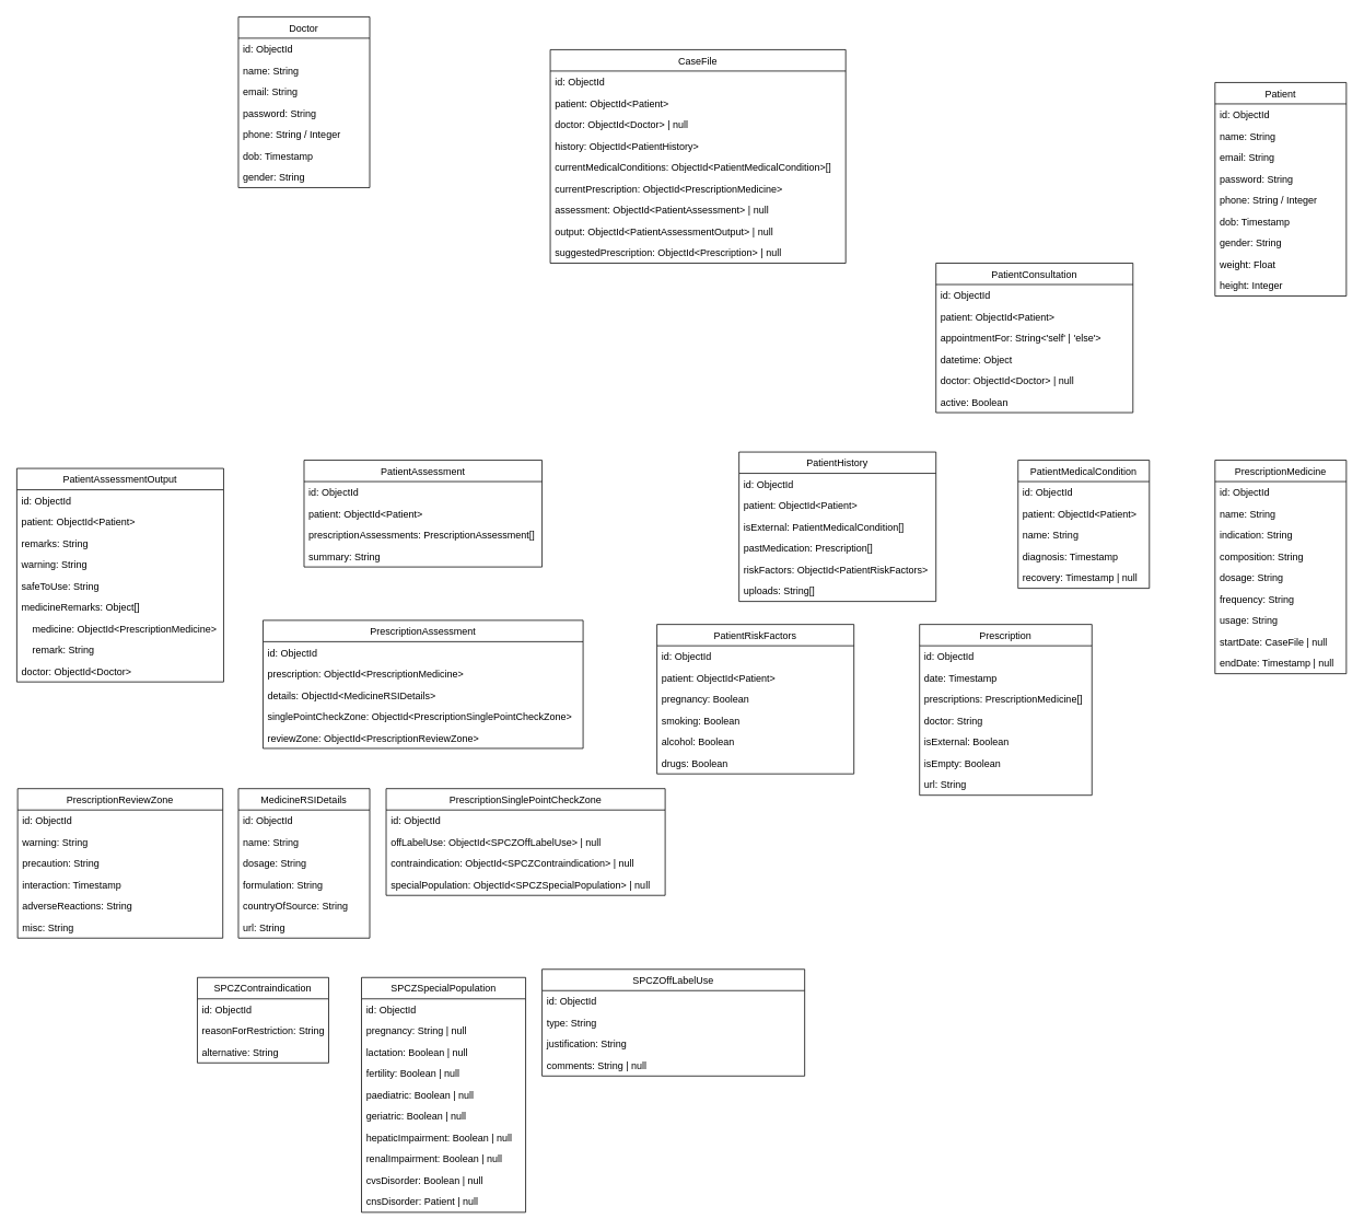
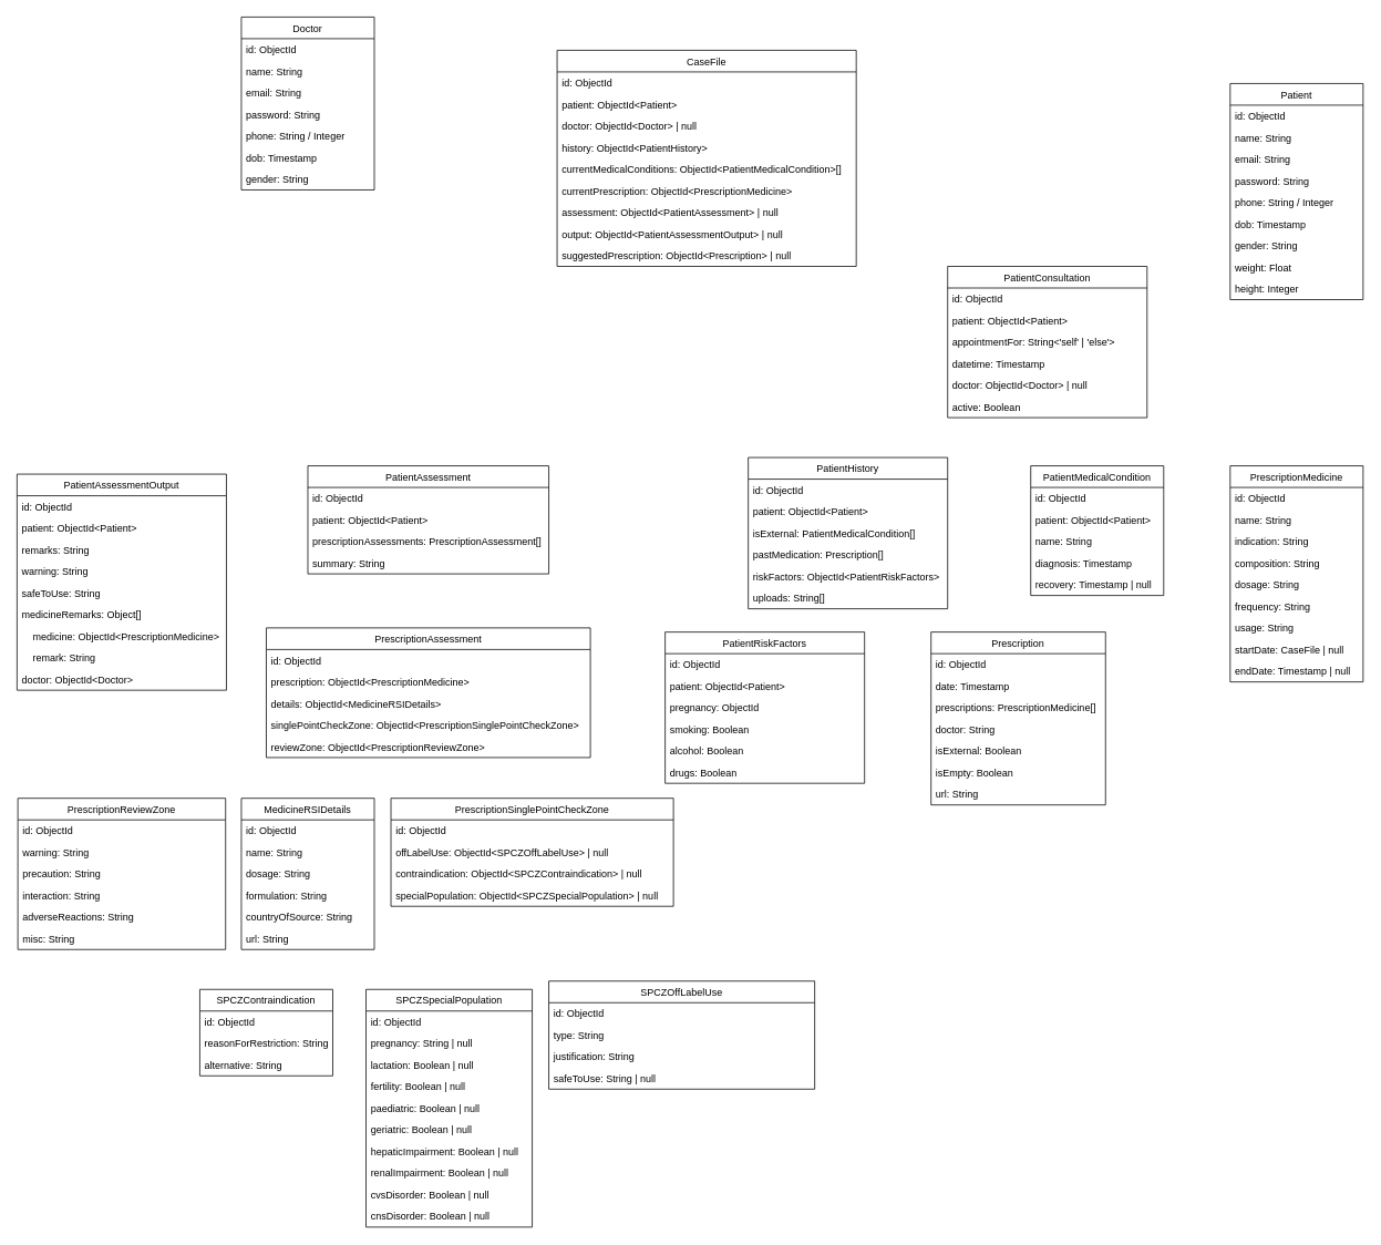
- <mxCell id="132" value="datetime: Object" style="text;align=left;verticalAlign=top;spacingLeft=4;spacingRight=4;overflow=hidden;rotatable=0;points=[[0,0.5],[1,0.5]];portConstraint=eastwest;rounded=0;shadow=0;html=0;" parent="128" vertex="1"><mxGeometry y="104" width="240" height="26" as="geometry" /></mxCell>
+ <mxCell id="132" value="datetime: Timestamp" style="text;align=left;verticalAlign=top;spacingLeft=4;spacingRight=4;overflow=hidden;rotatable=0;points=[[0,0.5],[1,0.5]];portConstraint=eastwest;rounded=0;shadow=0;html=0;" parent="128" vertex="1"><mxGeometry y="104" width="240" height="26" as="geometry" /></mxCell>
- <mxCell id="72" value="pregnancy: Boolean" style="text;align=left;verticalAlign=top;spacingLeft=4;spacingRight=4;overflow=hidden;rotatable=0;points=[[0,0.5],[1,0.5]];portConstraint=eastwest;rounded=0;shadow=0;html=0;" parent="69" vertex="1"><mxGeometry y="78" width="240" height="26" as="geometry" /></mxCell>
+ <mxCell id="72" value="pregnancy: ObjectId" style="text;align=left;verticalAlign=top;spacingLeft=4;spacingRight=4;overflow=hidden;rotatable=0;points=[[0,0.5],[1,0.5]];portConstraint=eastwest;rounded=0;shadow=0;html=0;" parent="69" vertex="1"><mxGeometry y="78" width="240" height="26" as="geometry" /></mxCell>
- <mxCell id="97" value="interaction: Timestamp" style="text;align=left;verticalAlign=top;spacingLeft=4;spacingRight=4;overflow=hidden;rotatable=0;points=[[0,0.5],[1,0.5]];portConstraint=eastwest;rounded=0;shadow=0;html=0;" parent="93" vertex="1"><mxGeometry y="104" width="250" height="26" as="geometry" /></mxCell>
+ <mxCell id="97" value="interaction: String" style="text;align=left;verticalAlign=top;spacingLeft=4;spacingRight=4;overflow=hidden;rotatable=0;points=[[0,0.5],[1,0.5]];portConstraint=eastwest;rounded=0;shadow=0;html=0;" parent="93" vertex="1"><mxGeometry y="104" width="250" height="26" as="geometry" /></mxCell>
- <mxCell id="104" value="comments: String | null" style="text;align=left;verticalAlign=top;spacingLeft=4;spacingRight=4;overflow=hidden;rotatable=0;points=[[0,0.5],[1,0.5]];portConstraint=eastwest;rounded=0;shadow=0;html=0;" parent="100" vertex="1"><mxGeometry y="104" width="320" height="26" as="geometry" /></mxCell>
+ <mxCell id="104" value="safeToUse: String | null" style="text;align=left;verticalAlign=top;spacingLeft=4;spacingRight=4;overflow=hidden;rotatable=0;points=[[0,0.5],[1,0.5]];portConstraint=eastwest;rounded=0;shadow=0;html=0;" parent="100" vertex="1"><mxGeometry y="104" width="320" height="26" as="geometry" /></mxCell>
- <mxCell id="115" value="cnsDisorder: Patient | null" style="text;align=left;verticalAlign=top;spacingLeft=4;spacingRight=4;overflow=hidden;rotatable=0;points=[[0,0.5],[1,0.5]];portConstraint=eastwest;" parent="105" vertex="1"><mxGeometry y="260" width="200" height="26" as="geometry" /></mxCell>
+ <mxCell id="115" value="cnsDisorder: Boolean | null" style="text;align=left;verticalAlign=top;spacingLeft=4;spacingRight=4;overflow=hidden;rotatable=0;points=[[0,0.5],[1,0.5]];portConstraint=eastwest;" parent="105" vertex="1"><mxGeometry y="260" width="200" height="26" as="geometry" /></mxCell>
